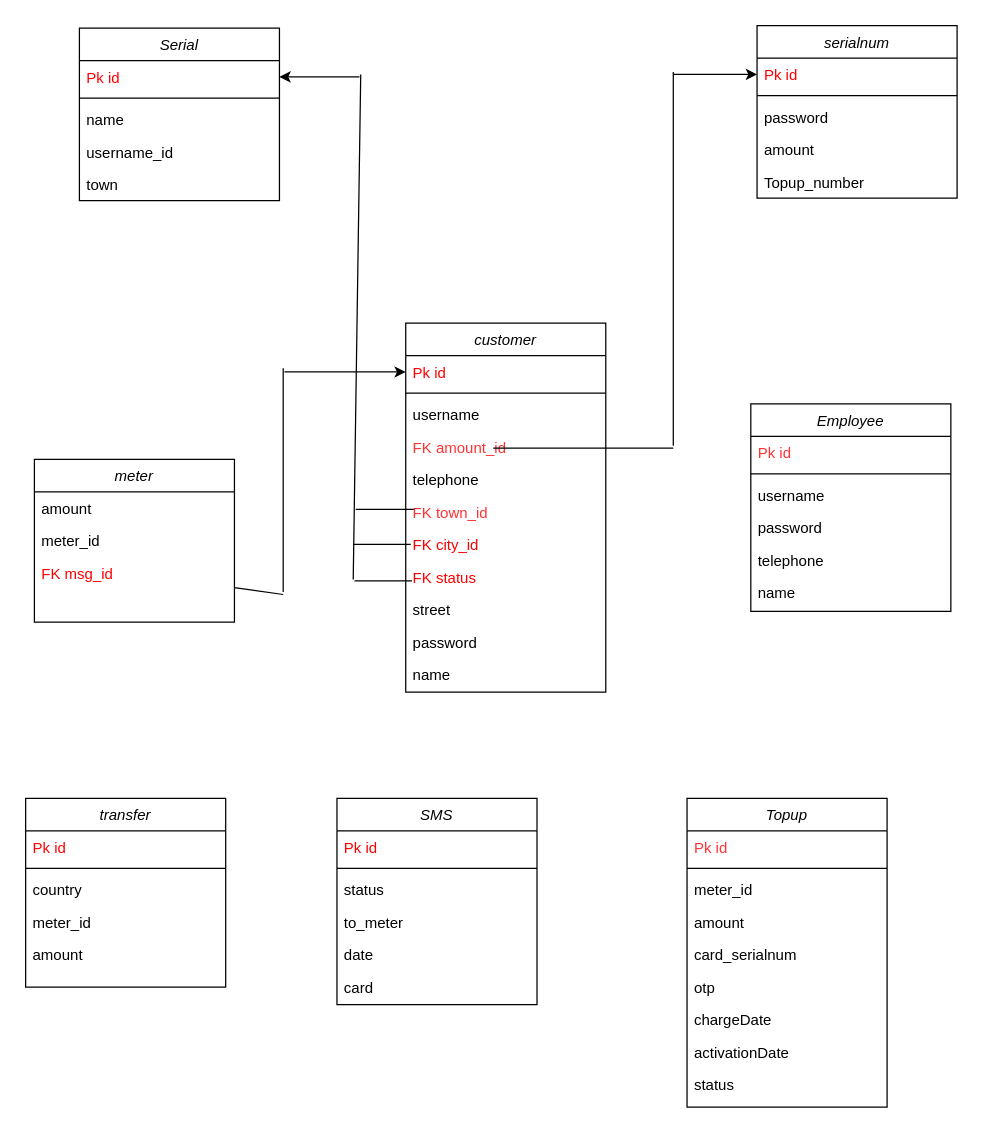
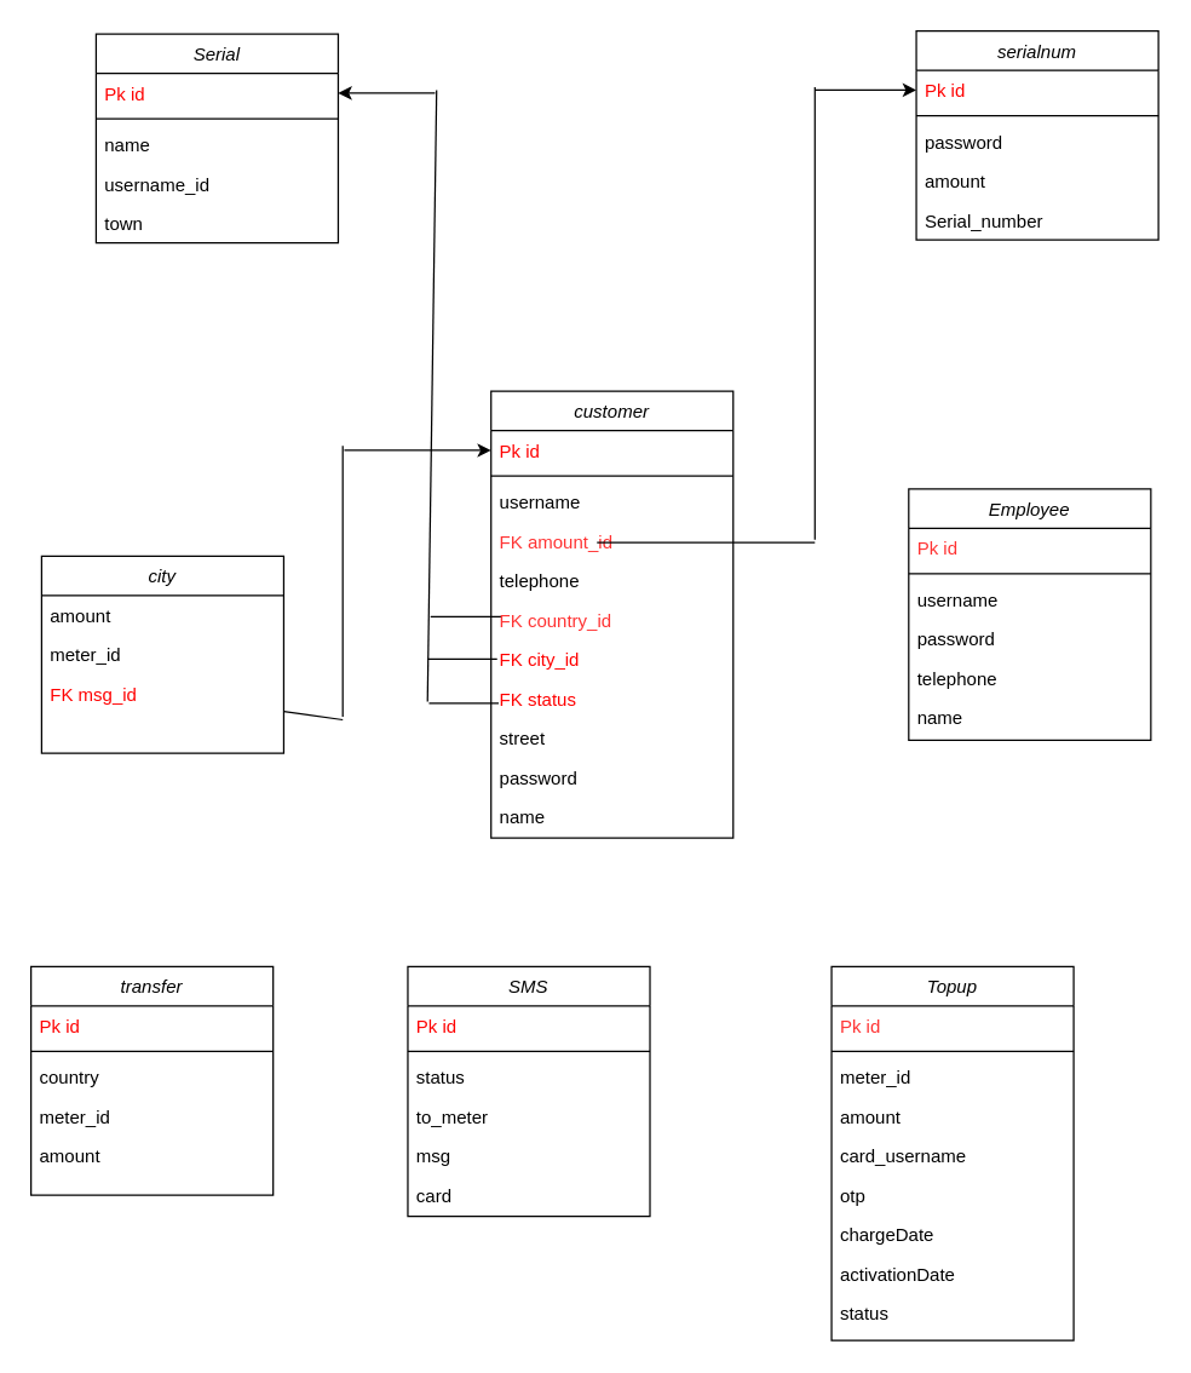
- <mxCell id="55" value="Topup_number" style="text;align=left;verticalAlign=top;spacingLeft=4;spacingRight=4;overflow=hidden;rotatable=0;points=[[0,0.5],[1,0.5]];portConstraint=eastwest;" parent="50" vertex="1"><mxGeometry y="112" width="160" height="26" as="geometry" /></mxCell>
+ <mxCell id="55" value="Serial_number" style="text;align=left;verticalAlign=top;spacingLeft=4;spacingRight=4;overflow=hidden;rotatable=0;points=[[0,0.5],[1,0.5]];portConstraint=eastwest;" parent="50" vertex="1"><mxGeometry y="112" width="160" height="26" as="geometry" /></mxCell>
- <mxCell id="25" value="meter" style="swimlane;fontStyle=2;align=center;verticalAlign=top;childLayout=stackLayout;horizontal=1;startSize=26;horizontalStack=0;resizeParent=1;resizeLast=0;collapsible=1;marginBottom=0;rounded=0;shadow=0;strokeWidth=1;" parent="1" vertex="1"><mxGeometry x="27" y="367" width="160" height="130" as="geometry"><mxRectangle x="230" y="140" width="160" height="26" as="alternateBounds" /></mxGeometry></mxCell>
+ <mxCell id="25" value="city" style="swimlane;fontStyle=2;align=center;verticalAlign=top;childLayout=stackLayout;horizontal=1;startSize=26;horizontalStack=0;resizeParent=1;resizeLast=0;collapsible=1;marginBottom=0;rounded=0;shadow=0;strokeWidth=1;" parent="1" vertex="1"><mxGeometry x="27" y="367" width="160" height="130" as="geometry"><mxRectangle x="230" y="140" width="160" height="26" as="alternateBounds" /></mxGeometry></mxCell>
- <mxCell id="37" value="FK town_id" style="text;align=left;verticalAlign=top;spacingLeft=4;spacingRight=4;overflow=hidden;rotatable=0;points=[[0,0.5],[1,0.5]];portConstraint=eastwest;fontColor=#FF3333;" parent="30" vertex="1"><mxGeometry y="138" width="160" height="26" as="geometry" /></mxCell>
+ <mxCell id="37" value="FK country_id" style="text;align=left;verticalAlign=top;spacingLeft=4;spacingRight=4;overflow=hidden;rotatable=0;points=[[0,0.5],[1,0.5]];portConstraint=eastwest;fontColor=#FF3333;" parent="30" vertex="1"><mxGeometry y="138" width="160" height="26" as="geometry" /></mxCell>
- <mxCell id="13" value="date" style="text;align=left;verticalAlign=top;spacingLeft=4;spacingRight=4;overflow=hidden;rotatable=0;points=[[0,0.5],[1,0.5]];portConstraint=eastwest;" parent="8" vertex="1"><mxGeometry y="112" width="160" height="26" as="geometry" /></mxCell>
+ <mxCell id="13" value="msg" style="text;align=left;verticalAlign=top;spacingLeft=4;spacingRight=4;overflow=hidden;rotatable=0;points=[[0,0.5],[1,0.5]];portConstraint=eastwest;" parent="8" vertex="1"><mxGeometry y="112" width="160" height="26" as="geometry" /></mxCell>
- <mxCell id="20" value="card_serialnum" style="text;align=left;verticalAlign=top;spacingLeft=4;spacingRight=4;overflow=hidden;rotatable=0;points=[[0,0.5],[1,0.5]];portConstraint=eastwest;" parent="15" vertex="1"><mxGeometry y="112" width="160" height="26" as="geometry" /></mxCell>
+ <mxCell id="20" value="card_username" style="text;align=left;verticalAlign=top;spacingLeft=4;spacingRight=4;overflow=hidden;rotatable=0;points=[[0,0.5],[1,0.5]];portConstraint=eastwest;" parent="15" vertex="1"><mxGeometry y="112" width="160" height="26" as="geometry" /></mxCell>
